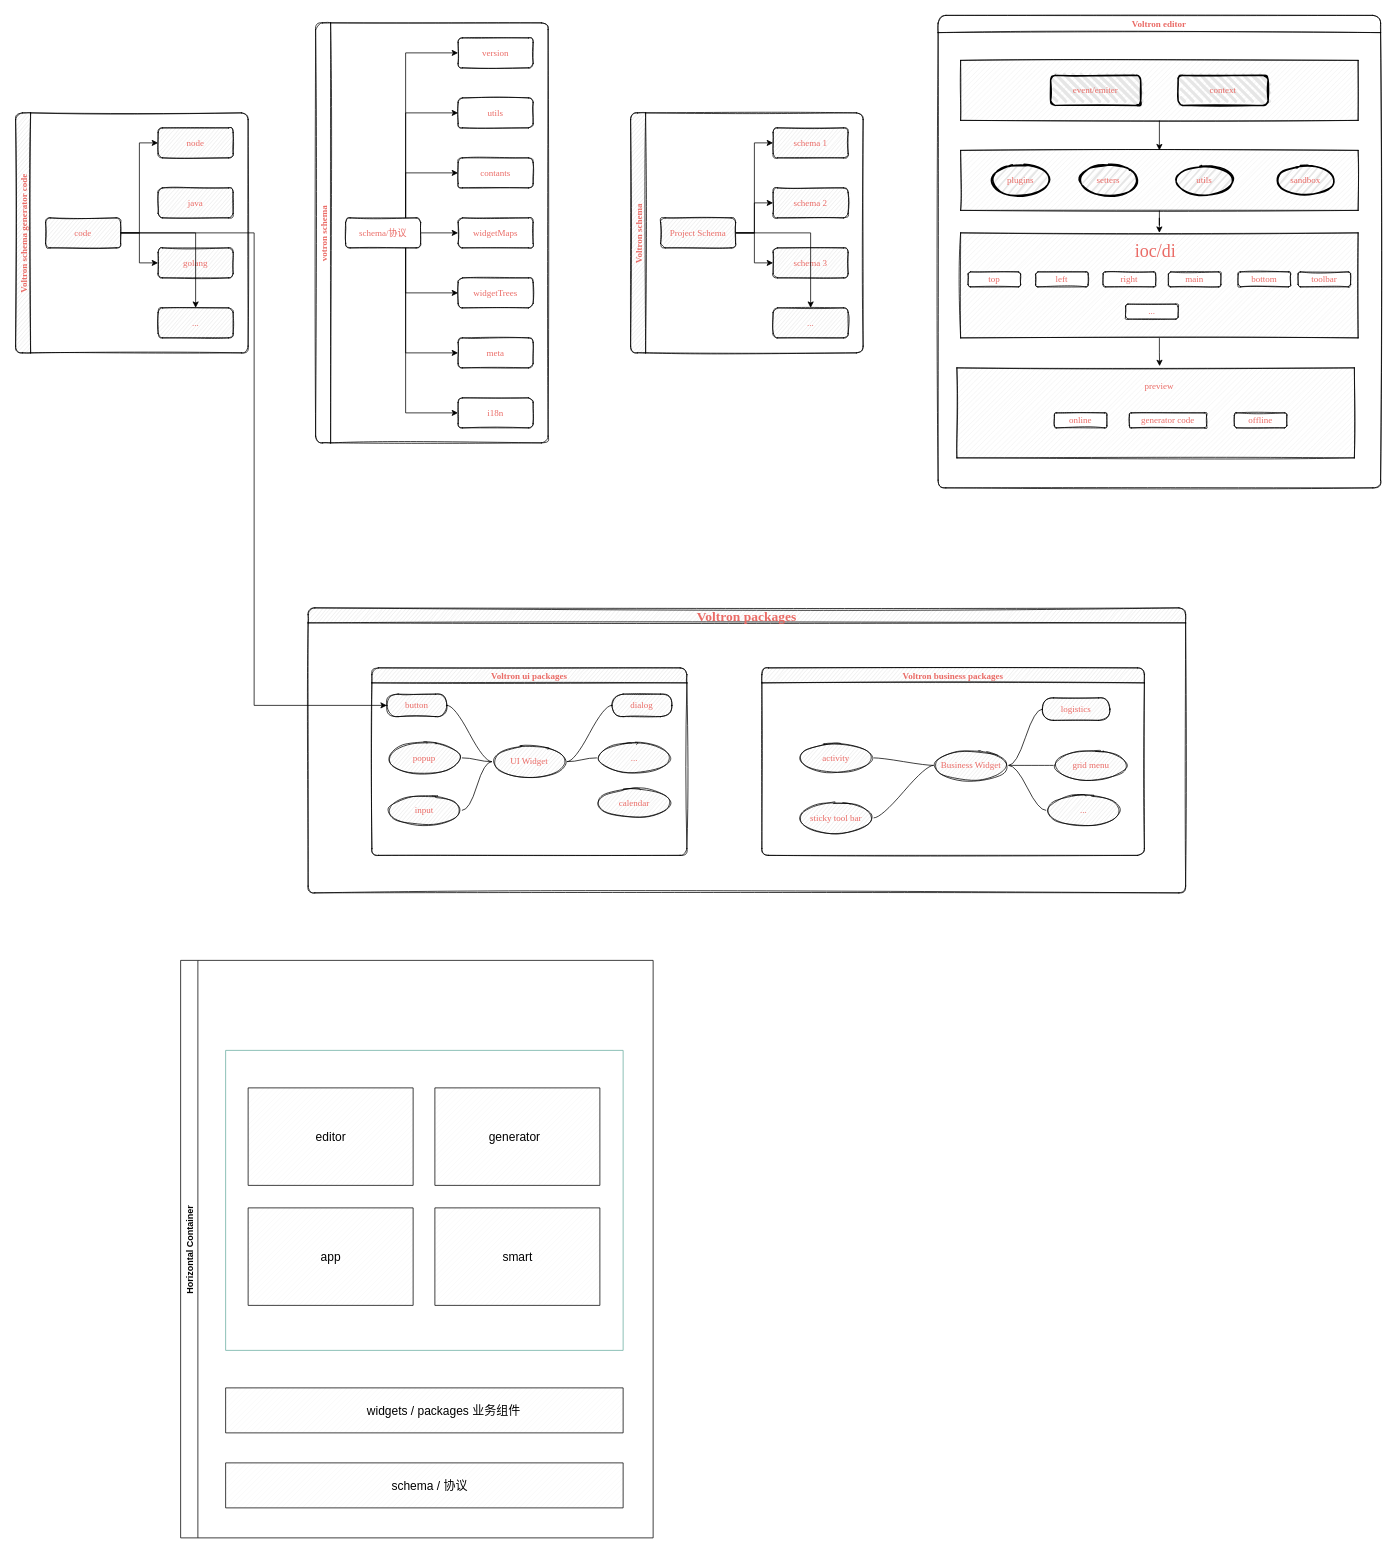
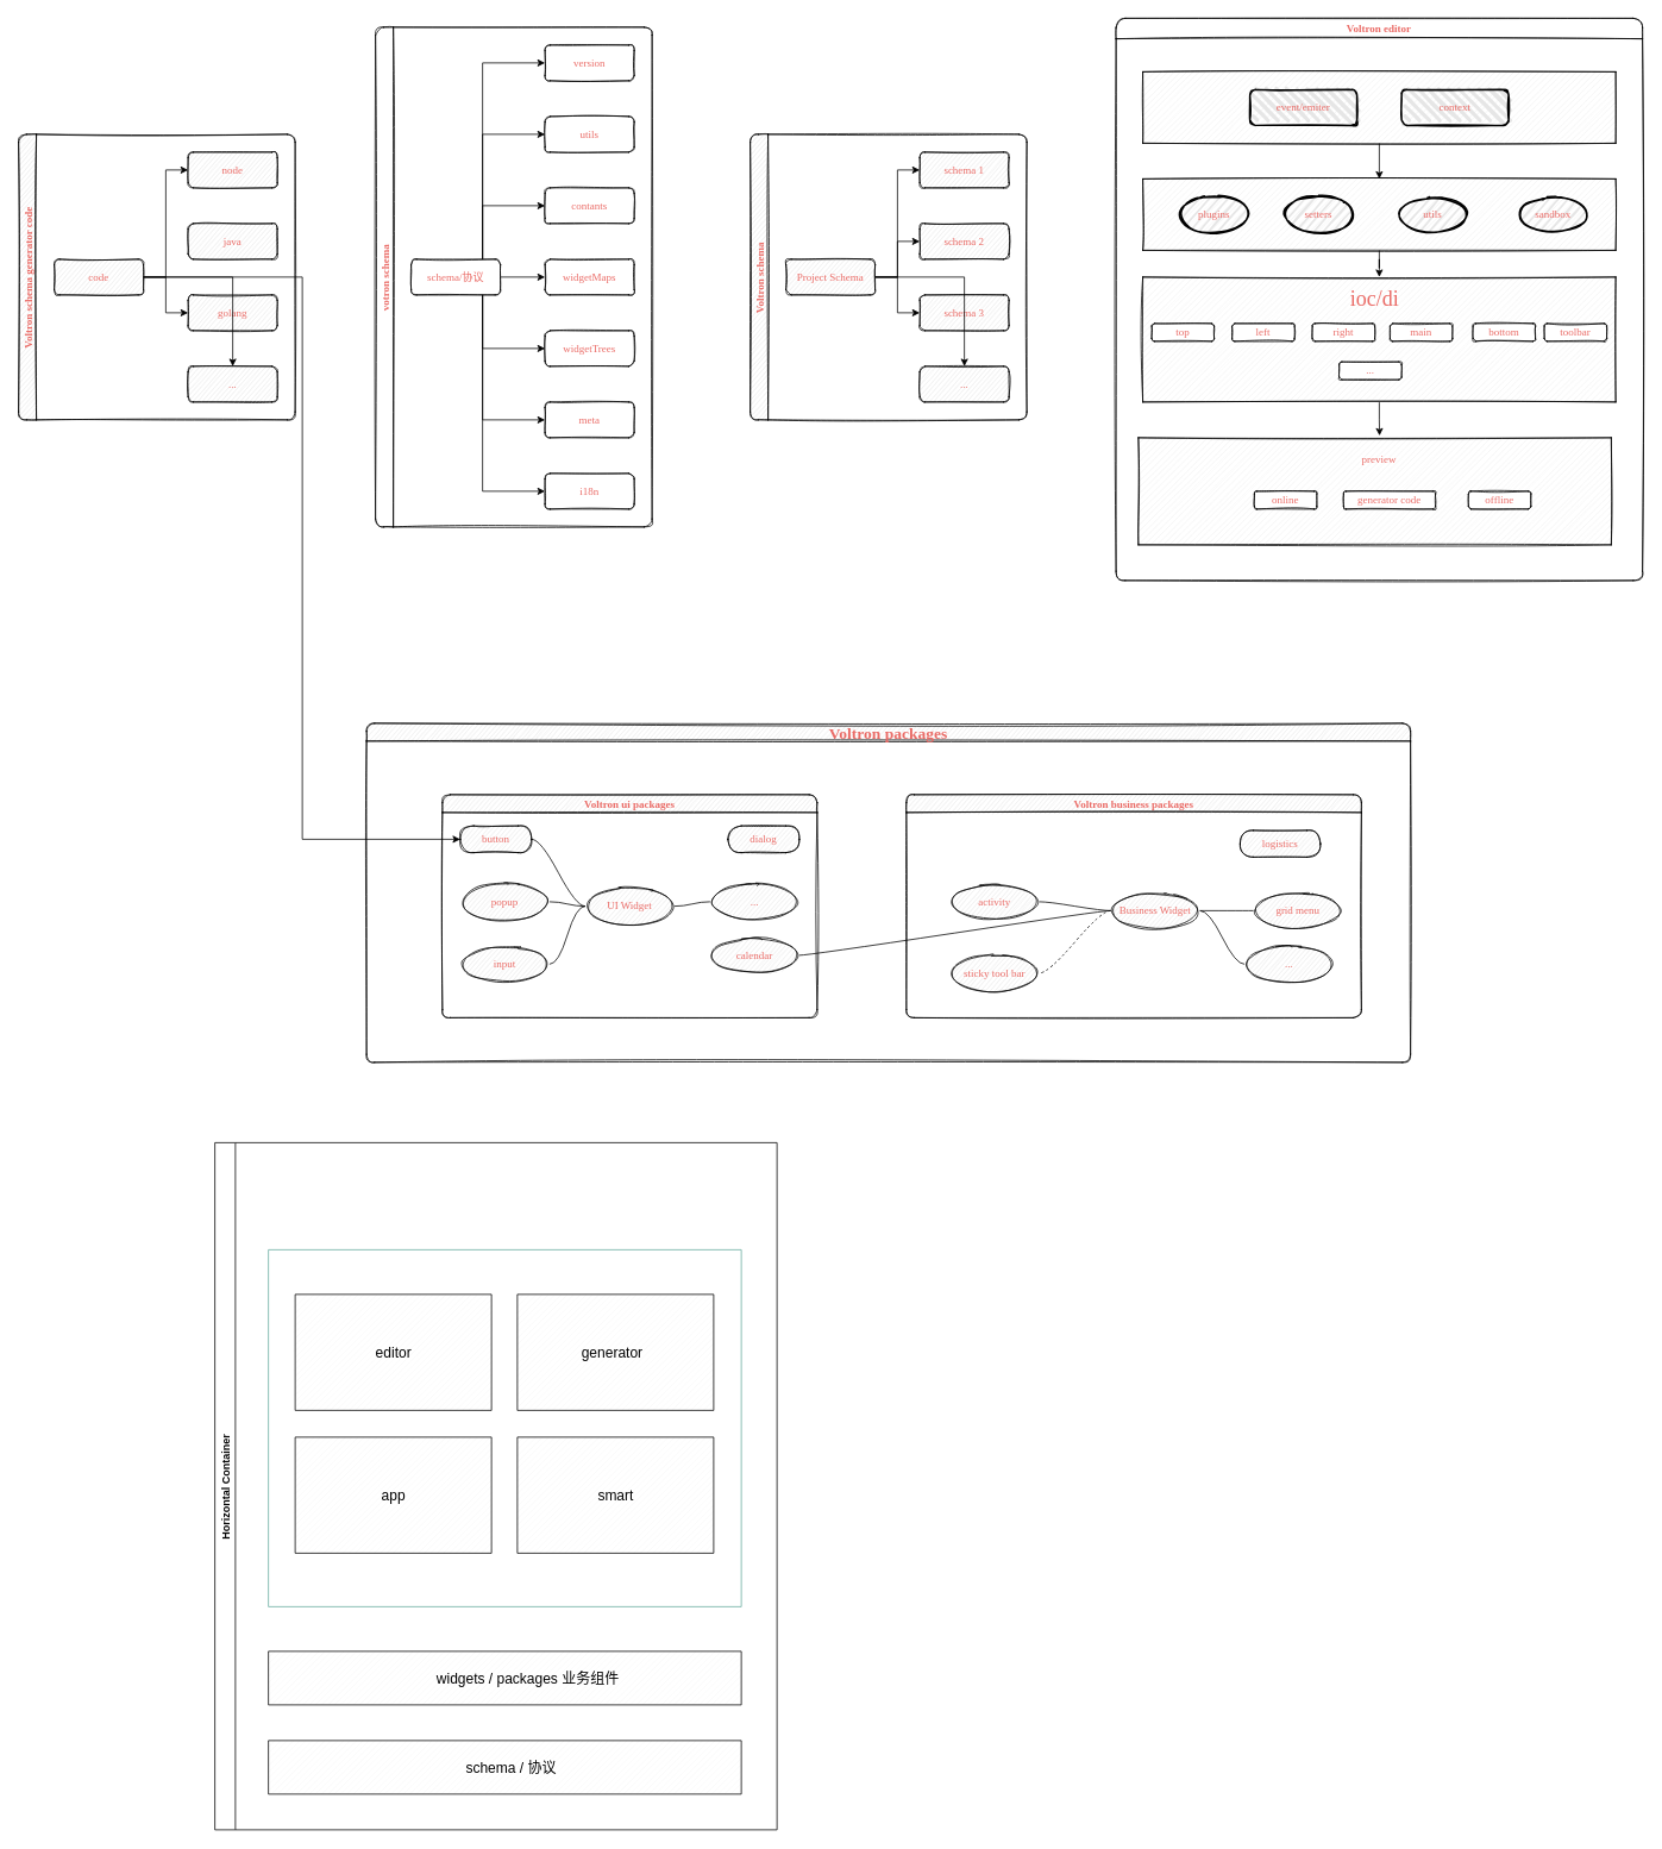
- <mxCell id="66" value="" style="edgeStyle=entityRelationEdgeStyle;startArrow=none;endArrow=none;segment=10;curved=1;rounded=0;fontFamily=Comic Sans MS;fontSize=12;fontColor=#EA6B66;" parent="65" source="68" target="69" edge="1"><mxGeometry relative="1" as="geometry" /></mxCell>
- <mxCell id="79" value="" style="edgeStyle=entityRelationEdgeStyle;startArrow=none;endArrow=none;segment=10;curved=1;rounded=0;fontFamily=Comic Sans MS;fontSize=12;fontColor=#EA6B66;" parent="78" source="80" target="81" edge="1"><mxGeometry relative="1" as="geometry" /></mxCell>
+ <mxCell id="79" value="" style="edgeStyle=entityRelationEdgeStyle;startArrow=none;endArrow=none;segment=10;curved=1;rounded=0;fontFamily=Comic Sans MS;fontSize=12;fontColor=#EA6B66;" parent="78" source="80" target="73" edge="1"><mxGeometry relative="1" as="geometry" /></mxCell>
- <mxCell id="84" value="" style="edgeStyle=entityRelationEdgeStyle;rounded=0;orthogonalLoop=1;jettySize=auto;html=1;startArrow=none;endArrow=none;segment=10;curved=1;" parent="78" source="80" target="85" edge="1"><mxGeometry relative="1" as="geometry" /></mxCell>
+ <mxCell id="84" value="" style="edgeStyle=entityRelationEdgeStyle;rounded=0;orthogonalLoop=1;jettySize=auto;html=1;startArrow=none;endArrow=none;segment=10;curved=1;dashed=1;" parent="78" source="80" target="85" edge="1"><mxGeometry relative="1" as="geometry" /></mxCell>
